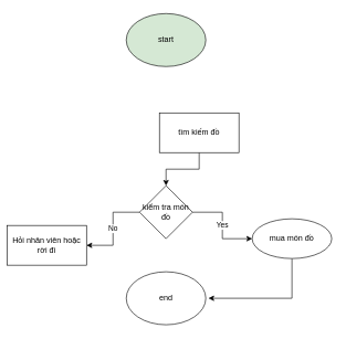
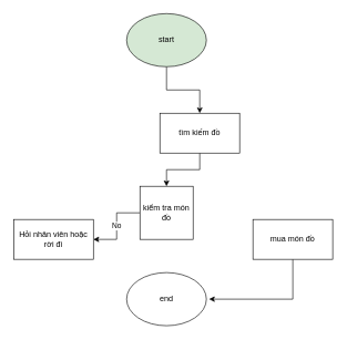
+ <mxCell id="2" value="" style="edgeStyle=orthogonalEdgeStyle;rounded=0;orthogonalLoop=1;jettySize=auto;html=1;" edge="1" parent="1" source="3" target="5"><mxGeometry relative="1" as="geometry" /></mxCell>
- <mxCell id="8" value="kiểm tra món đồ" style="rhombus;whiteSpace=wrap;html=1;" vertex="1" parent="1"><mxGeometry x="210" y="280" width="80" height="80" as="geometry" /></mxCell>
+ <mxCell id="8" value="kiểm tra món đồ" style="whiteSpace=wrap;html=1;rounded=0;" vertex="1" parent="1"><mxGeometry x="210" y="280" width="80" height="80" as="geometry" /></mxCell>
- <mxCell id="6" value="Yes" style="edgeStyle=orthogonalEdgeStyle;rounded=0;orthogonalLoop=1;jettySize=auto;html=1;" edge="1" parent="1" source="8" target="10"><mxGeometry relative="1" as="geometry" /></mxCell>
- <mxCell id="10" value="mua món đồ" style="ellipse;whiteSpace=wrap;html=1;" vertex="1" parent="1"><mxGeometry x="380" y="330" width="120" height="60" as="geometry" /></mxCell>
+ <mxCell id="10" value="mua món đồ" style="whiteSpace=wrap;html=1;" vertex="1" parent="1"><mxGeometry x="380" y="330" width="120" height="60" as="geometry" /></mxCell>
- <mxCell id="11" value="Hỏi nhân viên hoặc rời đi" style="rounded=0;whiteSpace=wrap;html=1;" vertex="1" parent="1"><mxGeometry x="10" y="340" width="120" height="60" as="geometry" /></mxCell>
+ <mxCell id="11" value="Hỏi nhân viên hoặc rời đi" style="rounded=0;whiteSpace=wrap;html=1;" vertex="1" parent="1"><mxGeometry x="20" y="330" width="120" height="60" as="geometry" /></mxCell>
